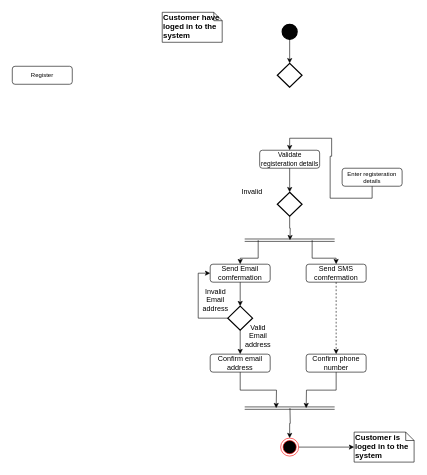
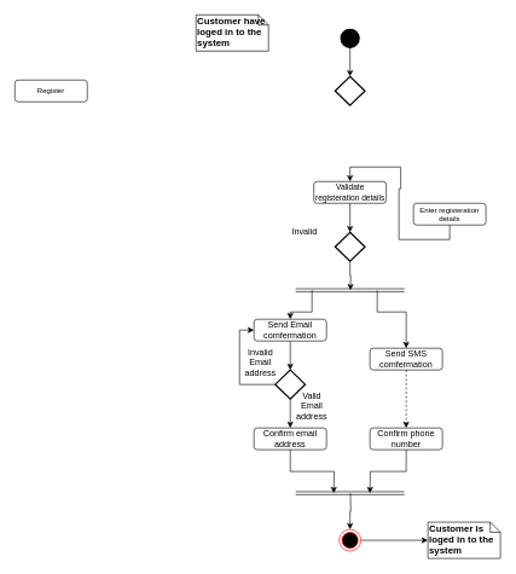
- <mxCell id="16" value="Send SMS comfermation" style="shape=rect;rounded=1;html=1;whiteSpace=wrap;align=center;fillColor=none;" vertex="1" parent="1"><mxGeometry x="510" y="440" width="100" height="30" as="geometry" /></mxCell>
+ <mxCell id="16" value="Send SMS comfermation" style="shape=rect;rounded=1;html=1;whiteSpace=wrap;align=center;fillColor=none;" vertex="1" parent="1"><mxGeometry x="510" y="480" width="100" height="30" as="geometry" /></mxCell>
